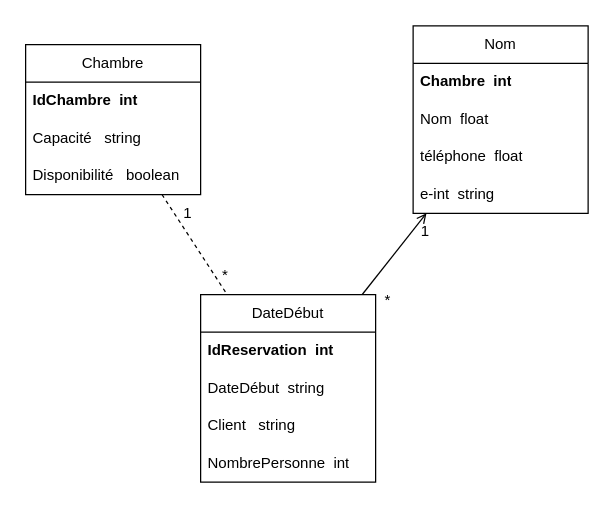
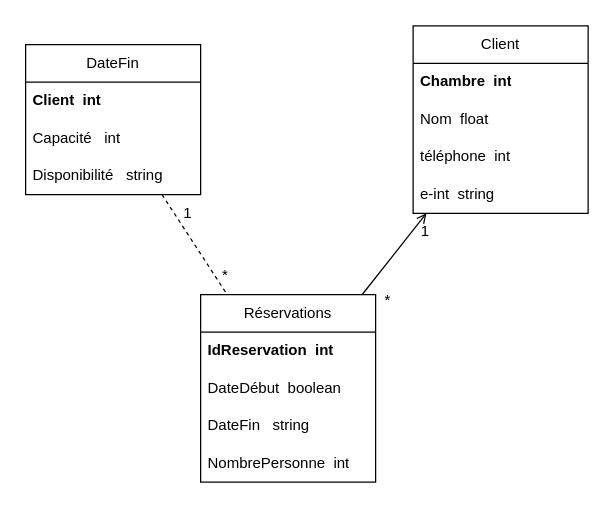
- <mxCell id="6" value="&lt;font style=&quot;vertical-align: inherit;&quot;&gt;&lt;font style=&quot;vertical-align: inherit;&quot;&gt;Nom&lt;/font&gt;&lt;/font&gt;" style="swimlane;fontStyle=0;childLayout=stackLayout;horizontal=1;startSize=30;horizontalStack=0;resizeParent=1;resizeParentMax=0;resizeLast=0;collapsible=1;marginBottom=0;whiteSpace=wrap;html=1;" vertex="1" parent="1"><mxGeometry x="330" y="20" width="140" height="150" as="geometry" /></mxCell>
+ <mxCell id="6" value="&lt;font style=&quot;vertical-align: inherit;&quot;&gt;&lt;font style=&quot;vertical-align: inherit;&quot;&gt;Client&lt;/font&gt;&lt;/font&gt;" style="swimlane;fontStyle=0;childLayout=stackLayout;horizontal=1;startSize=30;horizontalStack=0;resizeParent=1;resizeParentMax=0;resizeLast=0;collapsible=1;marginBottom=0;whiteSpace=wrap;html=1;" vertex="1" parent="1"><mxGeometry x="330" y="20" width="140" height="150" as="geometry" /></mxCell>
- <mxCell id="2" value="&lt;font style=&quot;vertical-align: inherit;&quot;&gt;&lt;font style=&quot;vertical-align: inherit;&quot;&gt;Chambre&lt;/font&gt;&lt;/font&gt;" style="swimlane;fontStyle=0;childLayout=stackLayout;horizontal=1;startSize=30;horizontalStack=0;resizeParent=1;resizeParentMax=0;resizeLast=0;collapsible=1;marginBottom=0;whiteSpace=wrap;html=1;" vertex="1" parent="1"><mxGeometry x="20" y="35" width="140" height="120" as="geometry" /></mxCell>
+ <mxCell id="2" value="&lt;font style=&quot;vertical-align: inherit;&quot;&gt;&lt;font style=&quot;vertical-align: inherit;&quot;&gt;DateFin&lt;/font&gt;&lt;/font&gt;" style="swimlane;fontStyle=0;childLayout=stackLayout;horizontal=1;startSize=30;horizontalStack=0;resizeParent=1;resizeParentMax=0;resizeLast=0;collapsible=1;marginBottom=0;whiteSpace=wrap;html=1;" vertex="1" parent="1"><mxGeometry x="20" y="35" width="140" height="120" as="geometry" /></mxCell>
- <mxCell id="3" value="&lt;font style=&quot;vertical-align: inherit;&quot;&gt;&lt;font style=&quot;vertical-align: inherit;&quot;&gt;&lt;font style=&quot;vertical-align: inherit;&quot;&gt;&lt;font style=&quot;vertical-align: inherit;&quot;&gt;&lt;font style=&quot;vertical-align: inherit;&quot;&gt;&lt;font style=&quot;vertical-align: inherit;&quot;&gt;&lt;b&gt;IdChambre&amp;nbsp; int&lt;/b&gt;&lt;/font&gt;&lt;/font&gt;&lt;/font&gt;&lt;/font&gt;&lt;/font&gt;&lt;/font&gt;" style="text;strokeColor=none;fillColor=none;align=left;verticalAlign=middle;spacingLeft=4;spacingRight=4;overflow=hidden;points=[[0,0.5],[1,0.5]];portConstraint=eastwest;rotatable=0;whiteSpace=wrap;html=1;" vertex="1" parent="2"><mxGeometry y="30" width="140" height="30" as="geometry" /></mxCell>
+ <mxCell id="3" value="&lt;font style=&quot;vertical-align: inherit;&quot;&gt;&lt;font style=&quot;vertical-align: inherit;&quot;&gt;&lt;font style=&quot;vertical-align: inherit;&quot;&gt;&lt;font style=&quot;vertical-align: inherit;&quot;&gt;&lt;font style=&quot;vertical-align: inherit;&quot;&gt;&lt;font style=&quot;vertical-align: inherit;&quot;&gt;&lt;b&gt;Client&amp;nbsp; int&lt;/b&gt;&lt;/font&gt;&lt;/font&gt;&lt;/font&gt;&lt;/font&gt;&lt;/font&gt;&lt;/font&gt;" style="text;strokeColor=none;fillColor=none;align=left;verticalAlign=middle;spacingLeft=4;spacingRight=4;overflow=hidden;points=[[0,0.5],[1,0.5]];portConstraint=eastwest;rotatable=0;whiteSpace=wrap;html=1;" vertex="1" parent="2"><mxGeometry y="30" width="140" height="30" as="geometry" /></mxCell>
- <mxCell id="4" value="&lt;font style=&quot;vertical-align: inherit;&quot;&gt;&lt;font style=&quot;vertical-align: inherit;&quot;&gt;Capacité&amp;nbsp; &amp;nbsp;string&lt;/font&gt;&lt;/font&gt;" style="text;strokeColor=none;fillColor=none;align=left;verticalAlign=middle;spacingLeft=4;spacingRight=4;overflow=hidden;points=[[0,0.5],[1,0.5]];portConstraint=eastwest;rotatable=0;whiteSpace=wrap;html=1;" vertex="1" parent="2"><mxGeometry y="60" width="140" height="30" as="geometry" /></mxCell>
+ <mxCell id="4" value="&lt;font style=&quot;vertical-align: inherit;&quot;&gt;&lt;font style=&quot;vertical-align: inherit;&quot;&gt;Capacité&amp;nbsp; &amp;nbsp;int&lt;/font&gt;&lt;/font&gt;" style="text;strokeColor=none;fillColor=none;align=left;verticalAlign=middle;spacingLeft=4;spacingRight=4;overflow=hidden;points=[[0,0.5],[1,0.5]];portConstraint=eastwest;rotatable=0;whiteSpace=wrap;html=1;" vertex="1" parent="2"><mxGeometry y="60" width="140" height="30" as="geometry" /></mxCell>
- <mxCell id="9" value="&lt;font style=&quot;vertical-align: inherit;&quot;&gt;&lt;font style=&quot;vertical-align: inherit;&quot;&gt;téléphone&amp;nbsp; float&lt;/font&gt;&lt;/font&gt;" style="text;strokeColor=none;fillColor=none;align=left;verticalAlign=middle;spacingLeft=4;spacingRight=4;overflow=hidden;points=[[0,0.5],[1,0.5]];portConstraint=eastwest;rotatable=0;whiteSpace=wrap;html=1;" vertex="1" parent="6"><mxGeometry y="90" width="140" height="30" as="geometry" /></mxCell>
+ <mxCell id="9" value="&lt;font style=&quot;vertical-align: inherit;&quot;&gt;&lt;font style=&quot;vertical-align: inherit;&quot;&gt;téléphone&amp;nbsp; int&lt;/font&gt;&lt;/font&gt;" style="text;strokeColor=none;fillColor=none;align=left;verticalAlign=middle;spacingLeft=4;spacingRight=4;overflow=hidden;points=[[0,0.5],[1,0.5]];portConstraint=eastwest;rotatable=0;whiteSpace=wrap;html=1;" vertex="1" parent="6"><mxGeometry y="90" width="140" height="30" as="geometry" /></mxCell>
- <mxCell id="5" value="&lt;font style=&quot;vertical-align: inherit;&quot;&gt;&lt;font style=&quot;vertical-align: inherit;&quot;&gt;&lt;font style=&quot;vertical-align: inherit;&quot;&gt;&lt;font style=&quot;vertical-align: inherit;&quot;&gt;Disponibilité&amp;nbsp; &amp;nbsp;boolean&lt;/font&gt;&lt;/font&gt;&lt;/font&gt;&lt;/font&gt;" style="text;strokeColor=none;fillColor=none;align=left;verticalAlign=middle;spacingLeft=4;spacingRight=4;overflow=hidden;points=[[0,0.5],[1,0.5]];portConstraint=eastwest;rotatable=0;whiteSpace=wrap;html=1;" vertex="1" parent="2"><mxGeometry y="90" width="140" height="30" as="geometry" /></mxCell>
+ <mxCell id="5" value="&lt;font style=&quot;vertical-align: inherit;&quot;&gt;&lt;font style=&quot;vertical-align: inherit;&quot;&gt;&lt;font style=&quot;vertical-align: inherit;&quot;&gt;&lt;font style=&quot;vertical-align: inherit;&quot;&gt;Disponibilité&amp;nbsp; &amp;nbsp;string&lt;/font&gt;&lt;/font&gt;&lt;/font&gt;&lt;/font&gt;" style="text;strokeColor=none;fillColor=none;align=left;verticalAlign=middle;spacingLeft=4;spacingRight=4;overflow=hidden;points=[[0,0.5],[1,0.5]];portConstraint=eastwest;rotatable=0;whiteSpace=wrap;html=1;" vertex="1" parent="2"><mxGeometry y="90" width="140" height="30" as="geometry" /></mxCell>
- <mxCell id="11" value="DateDébut" style="swimlane;fontStyle=0;childLayout=stackLayout;horizontal=1;startSize=30;horizontalStack=0;resizeParent=1;resizeParentMax=0;resizeLast=0;collapsible=1;marginBottom=0;whiteSpace=wrap;html=1;" vertex="1" parent="1"><mxGeometry x="160" y="235" width="140" height="150" as="geometry" /></mxCell>
+ <mxCell id="11" value="Réservations" style="swimlane;fontStyle=0;childLayout=stackLayout;horizontal=1;startSize=30;horizontalStack=0;resizeParent=1;resizeParentMax=0;resizeLast=0;collapsible=1;marginBottom=0;whiteSpace=wrap;html=1;" vertex="1" parent="1"><mxGeometry x="160" y="235" width="140" height="150" as="geometry" /></mxCell>
- <mxCell id="13" value="DateDébut&amp;nbsp; string" style="text;strokeColor=none;fillColor=none;align=left;verticalAlign=middle;spacingLeft=4;spacingRight=4;overflow=hidden;points=[[0,0.5],[1,0.5]];portConstraint=eastwest;rotatable=0;whiteSpace=wrap;html=1;" vertex="1" parent="11"><mxGeometry y="60" width="140" height="30" as="geometry" /></mxCell>
+ <mxCell id="13" value="DateDébut&amp;nbsp; boolean" style="text;strokeColor=none;fillColor=none;align=left;verticalAlign=middle;spacingLeft=4;spacingRight=4;overflow=hidden;points=[[0,0.5],[1,0.5]];portConstraint=eastwest;rotatable=0;whiteSpace=wrap;html=1;" vertex="1" parent="11"><mxGeometry y="60" width="140" height="30" as="geometry" /></mxCell>
- <mxCell id="14" value="Client&amp;nbsp; &amp;nbsp;string" style="text;strokeColor=none;fillColor=none;align=left;verticalAlign=middle;spacingLeft=4;spacingRight=4;overflow=hidden;points=[[0,0.5],[1,0.5]];portConstraint=eastwest;rotatable=0;whiteSpace=wrap;html=1;" vertex="1" parent="11"><mxGeometry y="90" width="140" height="30" as="geometry" /></mxCell>
+ <mxCell id="14" value="DateFin&amp;nbsp; &amp;nbsp;string" style="text;strokeColor=none;fillColor=none;align=left;verticalAlign=middle;spacingLeft=4;spacingRight=4;overflow=hidden;points=[[0,0.5],[1,0.5]];portConstraint=eastwest;rotatable=0;whiteSpace=wrap;html=1;" vertex="1" parent="11"><mxGeometry y="90" width="140" height="30" as="geometry" /></mxCell>
